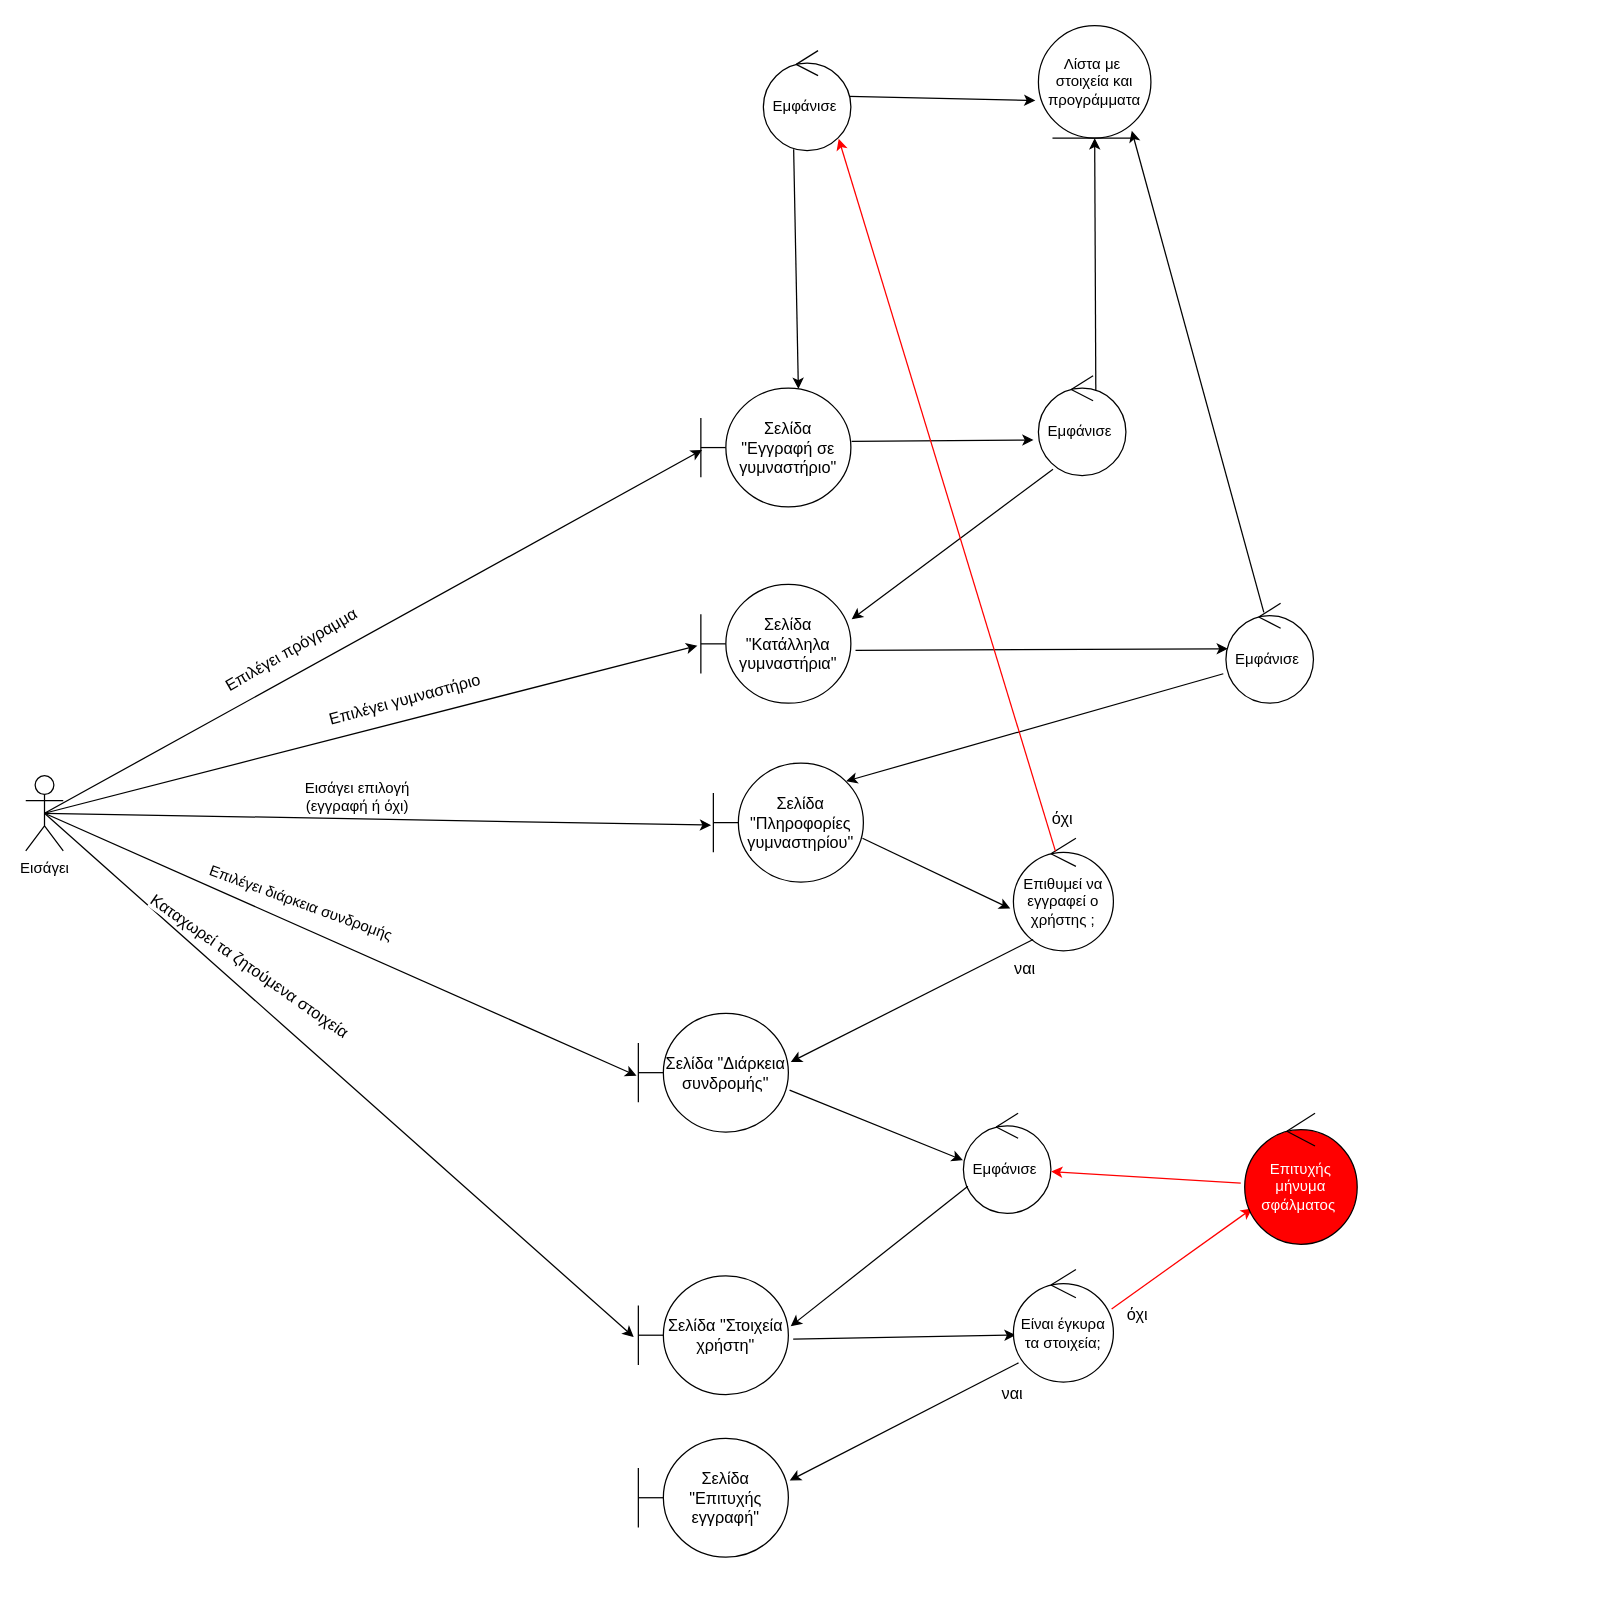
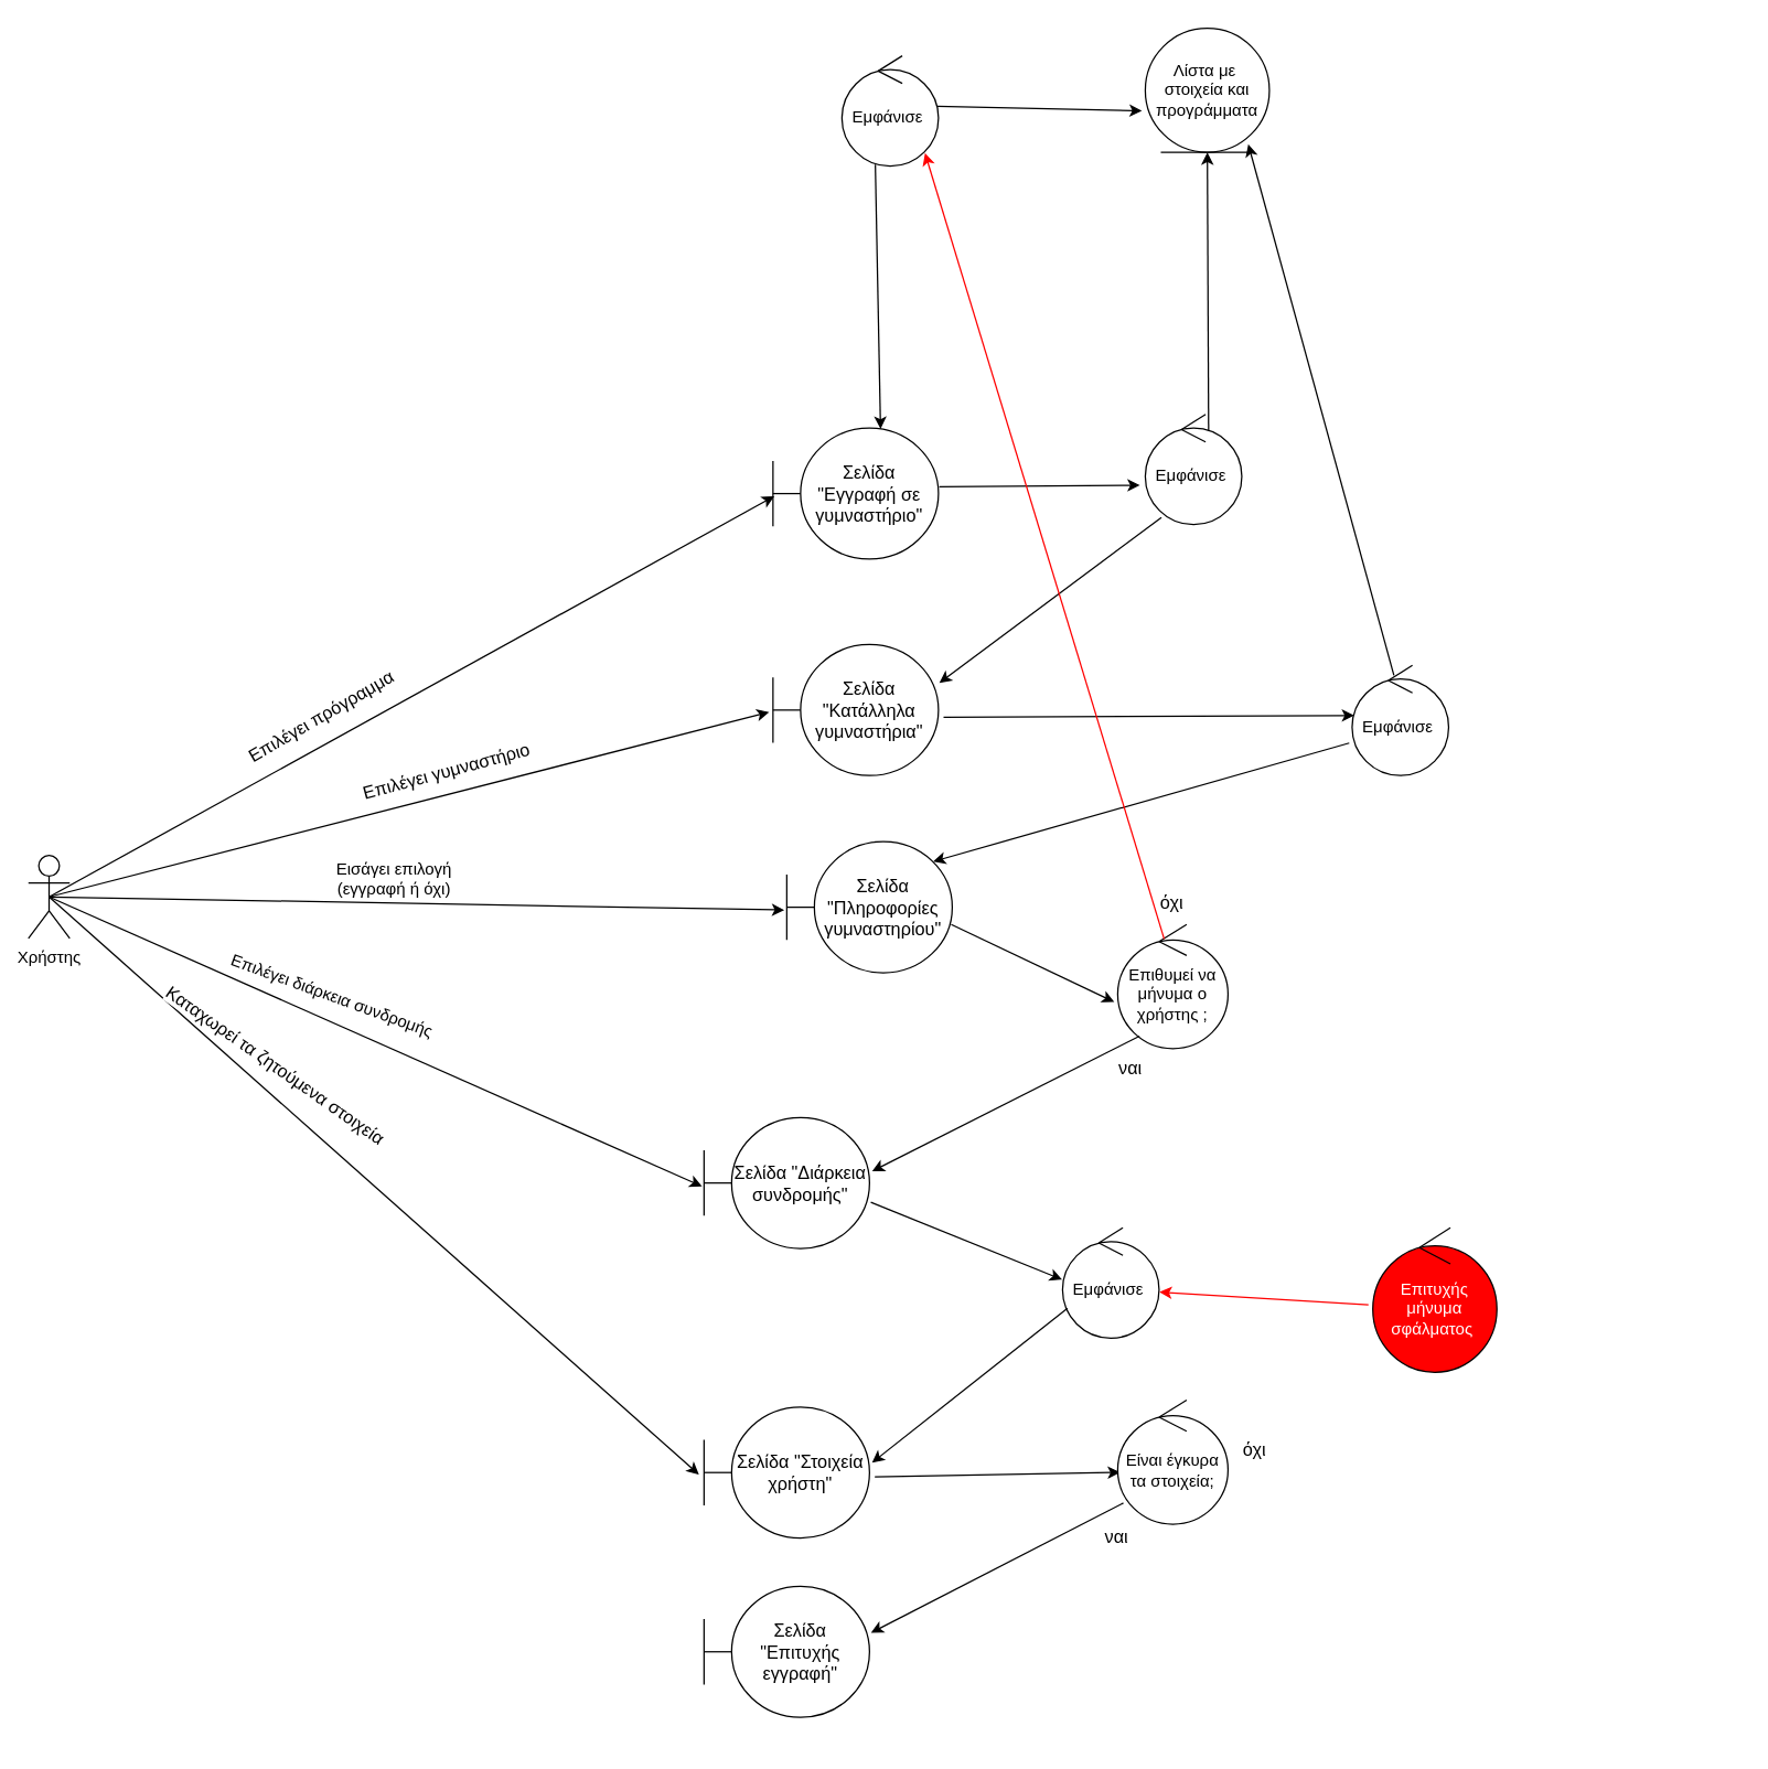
- <mxCell id="3" value="Εισάγει" style="shape=umlActor;verticalLabelPosition=bottom;verticalAlign=top;html=1;outlineConnect=0;fontColor=#000000;" vertex="1" parent="1"><mxGeometry x="20" y="620" width="30" height="60" as="geometry" /></mxCell>
+ <mxCell id="3" value="Χρήστης" style="shape=umlActor;verticalLabelPosition=bottom;verticalAlign=top;html=1;outlineConnect=0;fontColor=#000000;" vertex="1" parent="1"><mxGeometry x="20" y="620" width="30" height="60" as="geometry" /></mxCell>
- <mxCell id="25" value="&lt;font&gt;Επιθυμεί να εγγραφεί ο χρήστης ;&lt;/font&gt;" style="ellipse;shape=umlControl;whiteSpace=wrap;html=1;strokeColor=#000000;fontColor=#000000;" vertex="1" parent="1"><mxGeometry x="810" y="670" width="80" height="90" as="geometry" /></mxCell>
+ <mxCell id="25" value="&lt;font&gt;Επιθυμεί να μήνυμα ο χρήστης ;&lt;/font&gt;" style="ellipse;shape=umlControl;whiteSpace=wrap;html=1;strokeColor=#000000;fontColor=#000000;" vertex="1" parent="1"><mxGeometry x="810" y="670" width="80" height="90" as="geometry" /></mxCell>
- <mxCell id="44" style="rounded=0;orthogonalLoop=1;jettySize=auto;html=1;exitX=0.982;exitY=0.35;exitDx=0;exitDy=0;exitPerimeter=0;strokeColor=#FF0000;fontColor=#000000;entryX=0.067;entryY=0.727;entryDx=0;entryDy=0;entryPerimeter=0;" edge="1" parent="1" source="38" target="46"><mxGeometry relative="1" as="geometry"><mxPoint x="1010" y="990" as="targetPoint" /><mxPoint x="1184" y="1029" as="sourcePoint" /></mxGeometry></mxCell>
